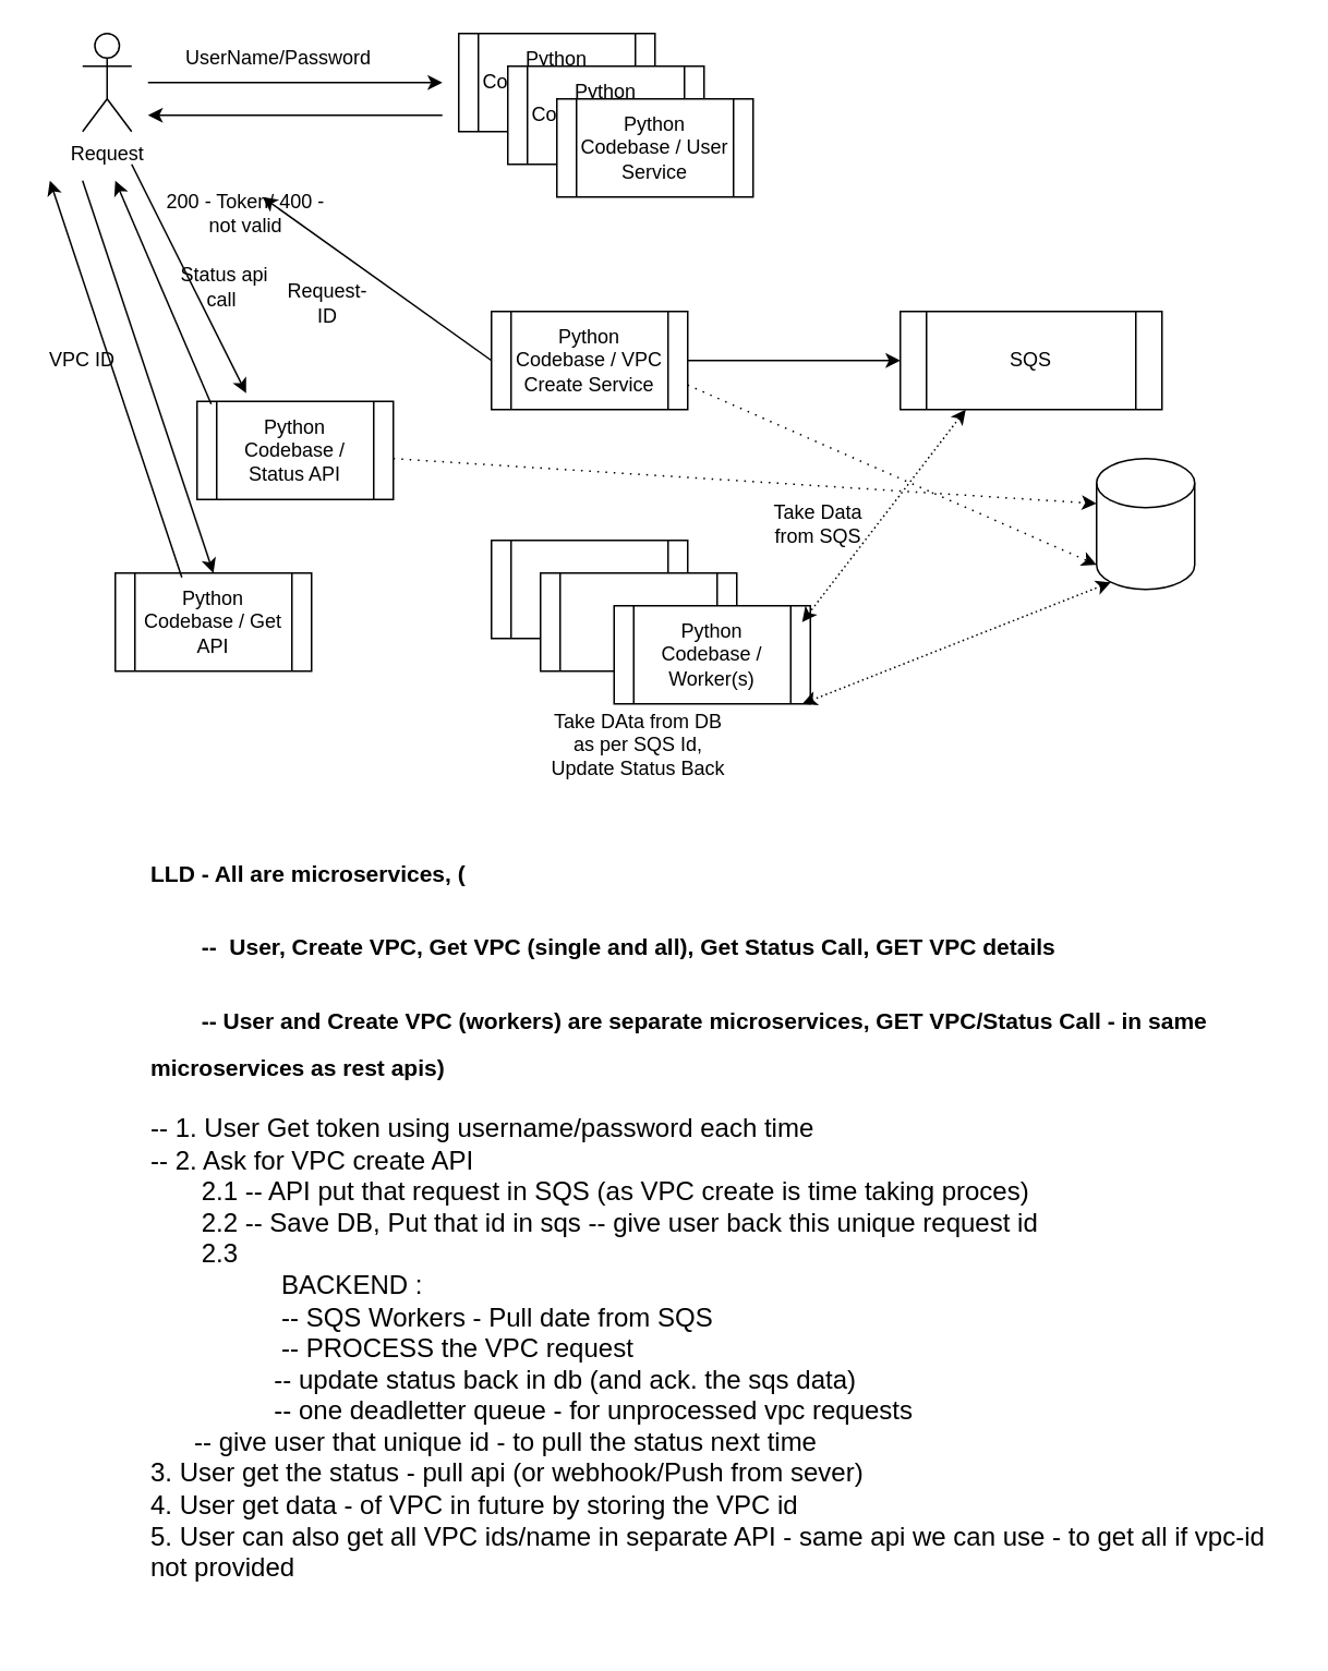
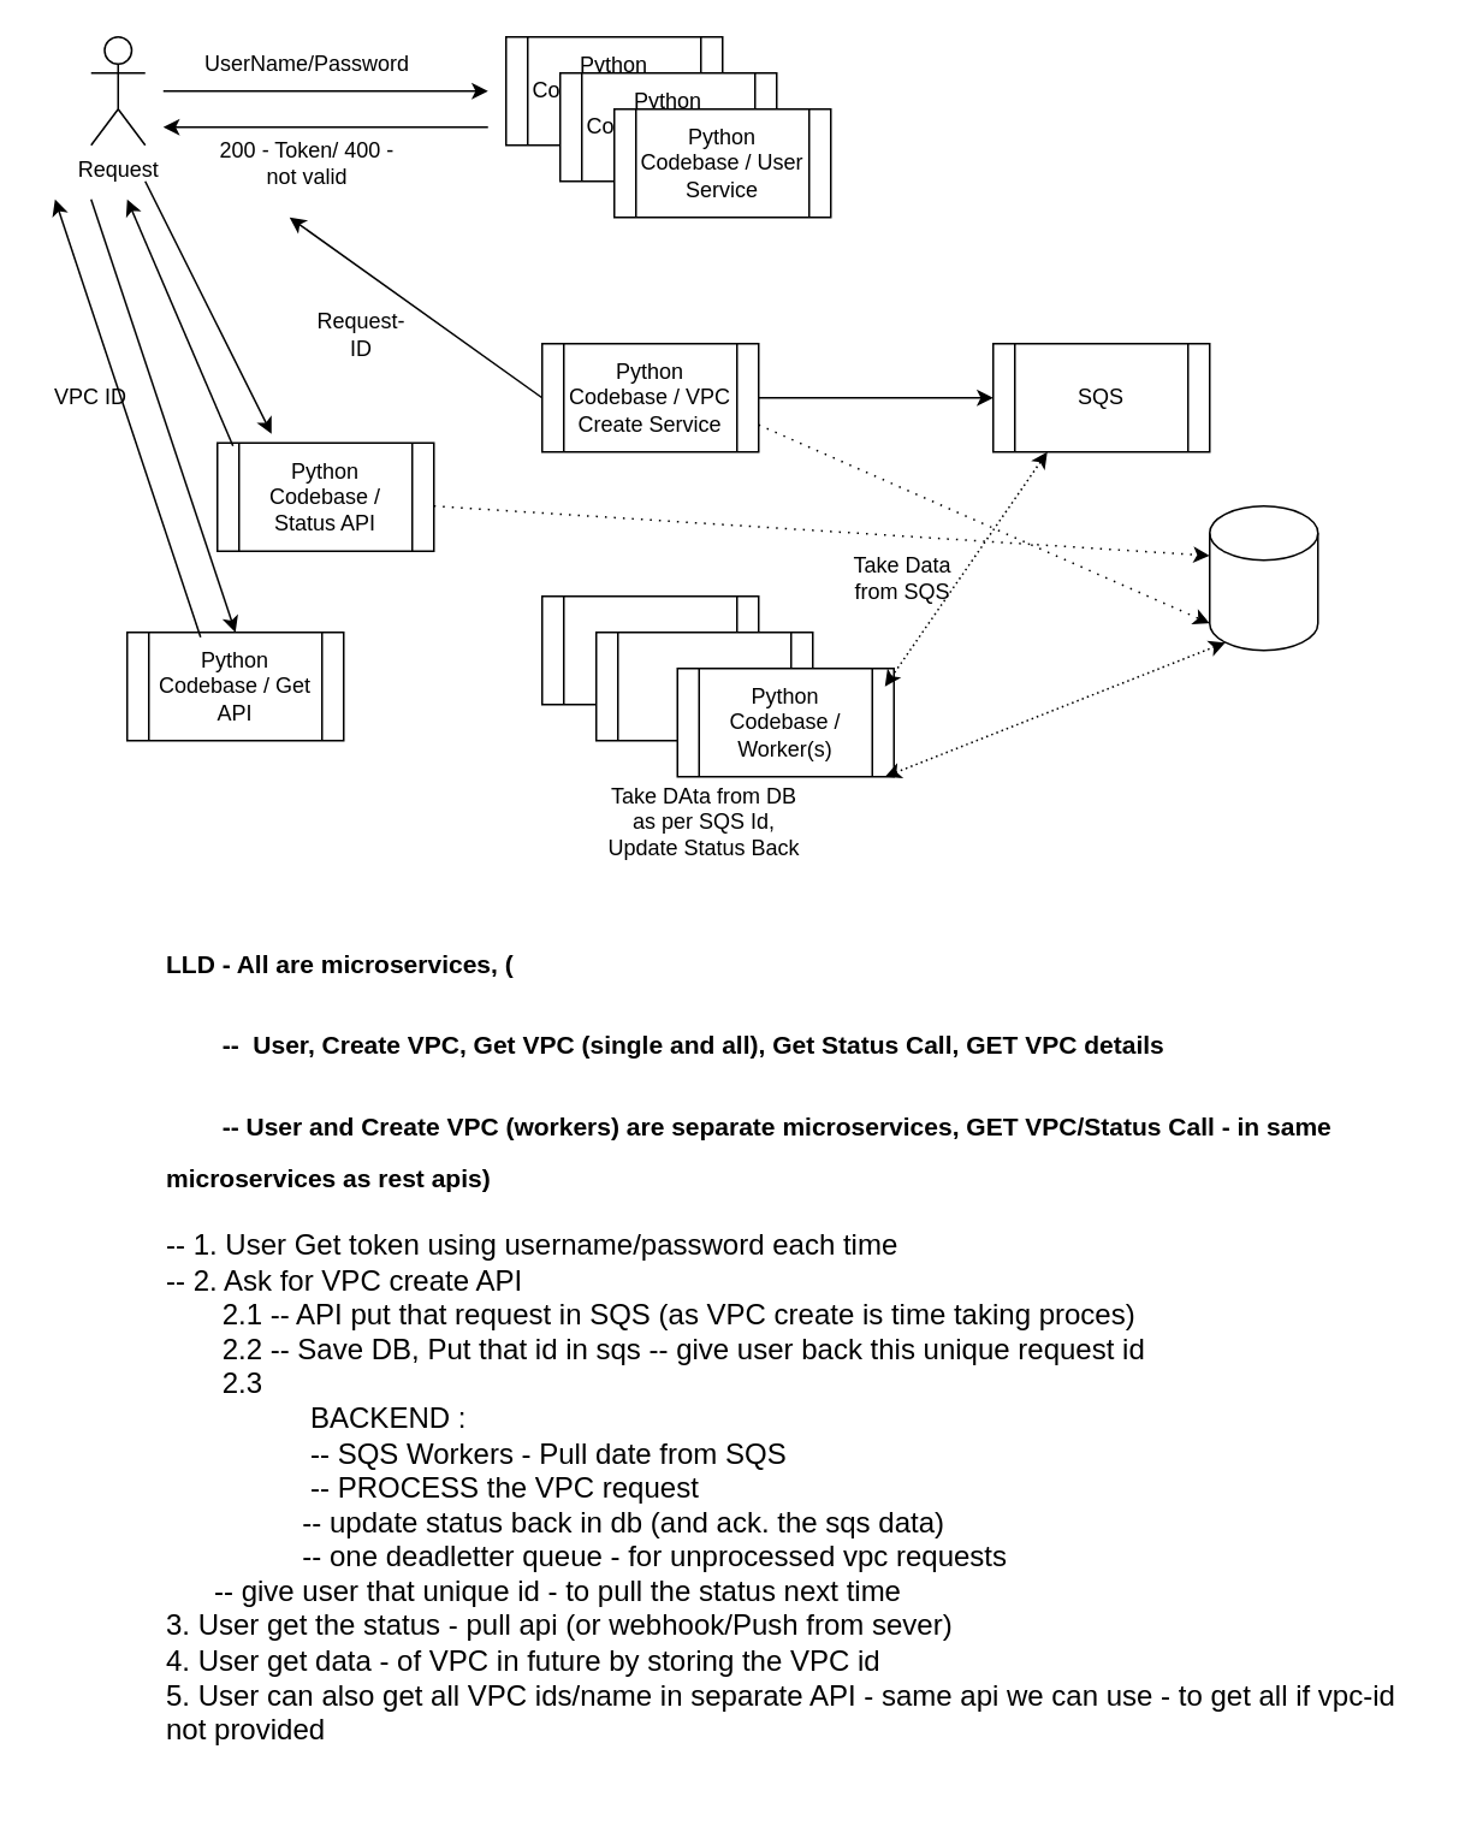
- <mxCell id="9" value="200 - Token/ 400 - not valid" style="text;html=1;align=center;verticalAlign=middle;whiteSpace=wrap;rounded=0;" vertex="1" parent="1"><mxGeometry x="95" y="115" width="110" height="30" as="geometry" /></mxCell>
+ <mxCell id="9" value="200 - Token/ 400 - not valid" style="text;html=1;align=center;verticalAlign=middle;whiteSpace=wrap;rounded=0;" vertex="1" parent="1"><mxGeometry x="115" y="75" width="110" height="30" as="geometry" /></mxCell>
- <mxCell id="28" value="Status api call&amp;nbsp;" style="text;html=1;align=center;verticalAlign=middle;whiteSpace=wrap;rounded=0;" vertex="1" parent="1"><mxGeometry x="107" y="160" width="60" height="30" as="geometry" /></mxCell>
- <mxCell id="11" value="SQS" style="shape=process;whiteSpace=wrap;html=1;backgroundOutline=1;" vertex="1" parent="1"><mxGeometry x="550" y="190" width="160" height="60" as="geometry" /></mxCell>
+ <mxCell id="11" value="SQS" style="shape=process;whiteSpace=wrap;html=1;backgroundOutline=1;" vertex="1" parent="1"><mxGeometry x="550" y="190" width="120" height="60" as="geometry" /></mxCell>
